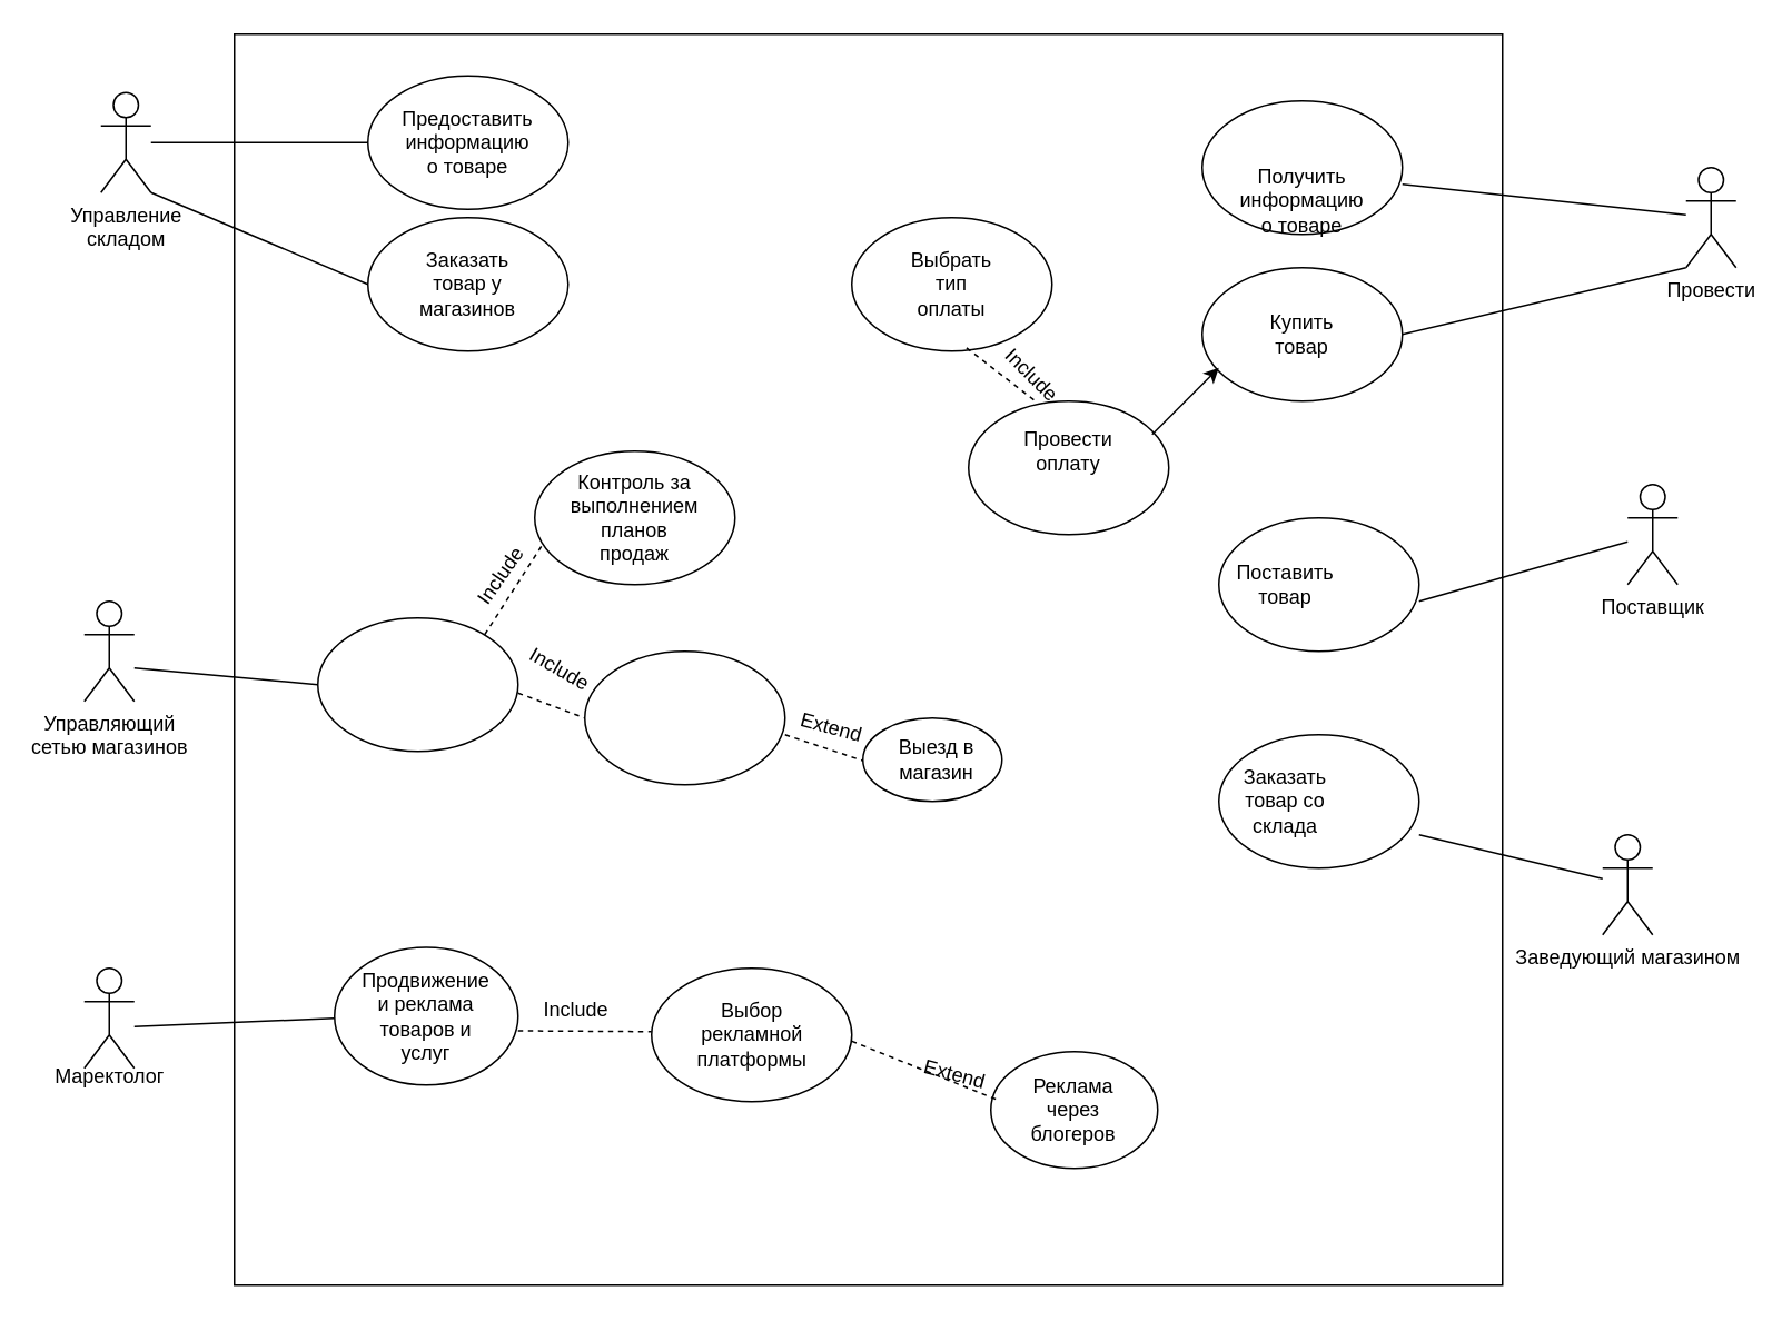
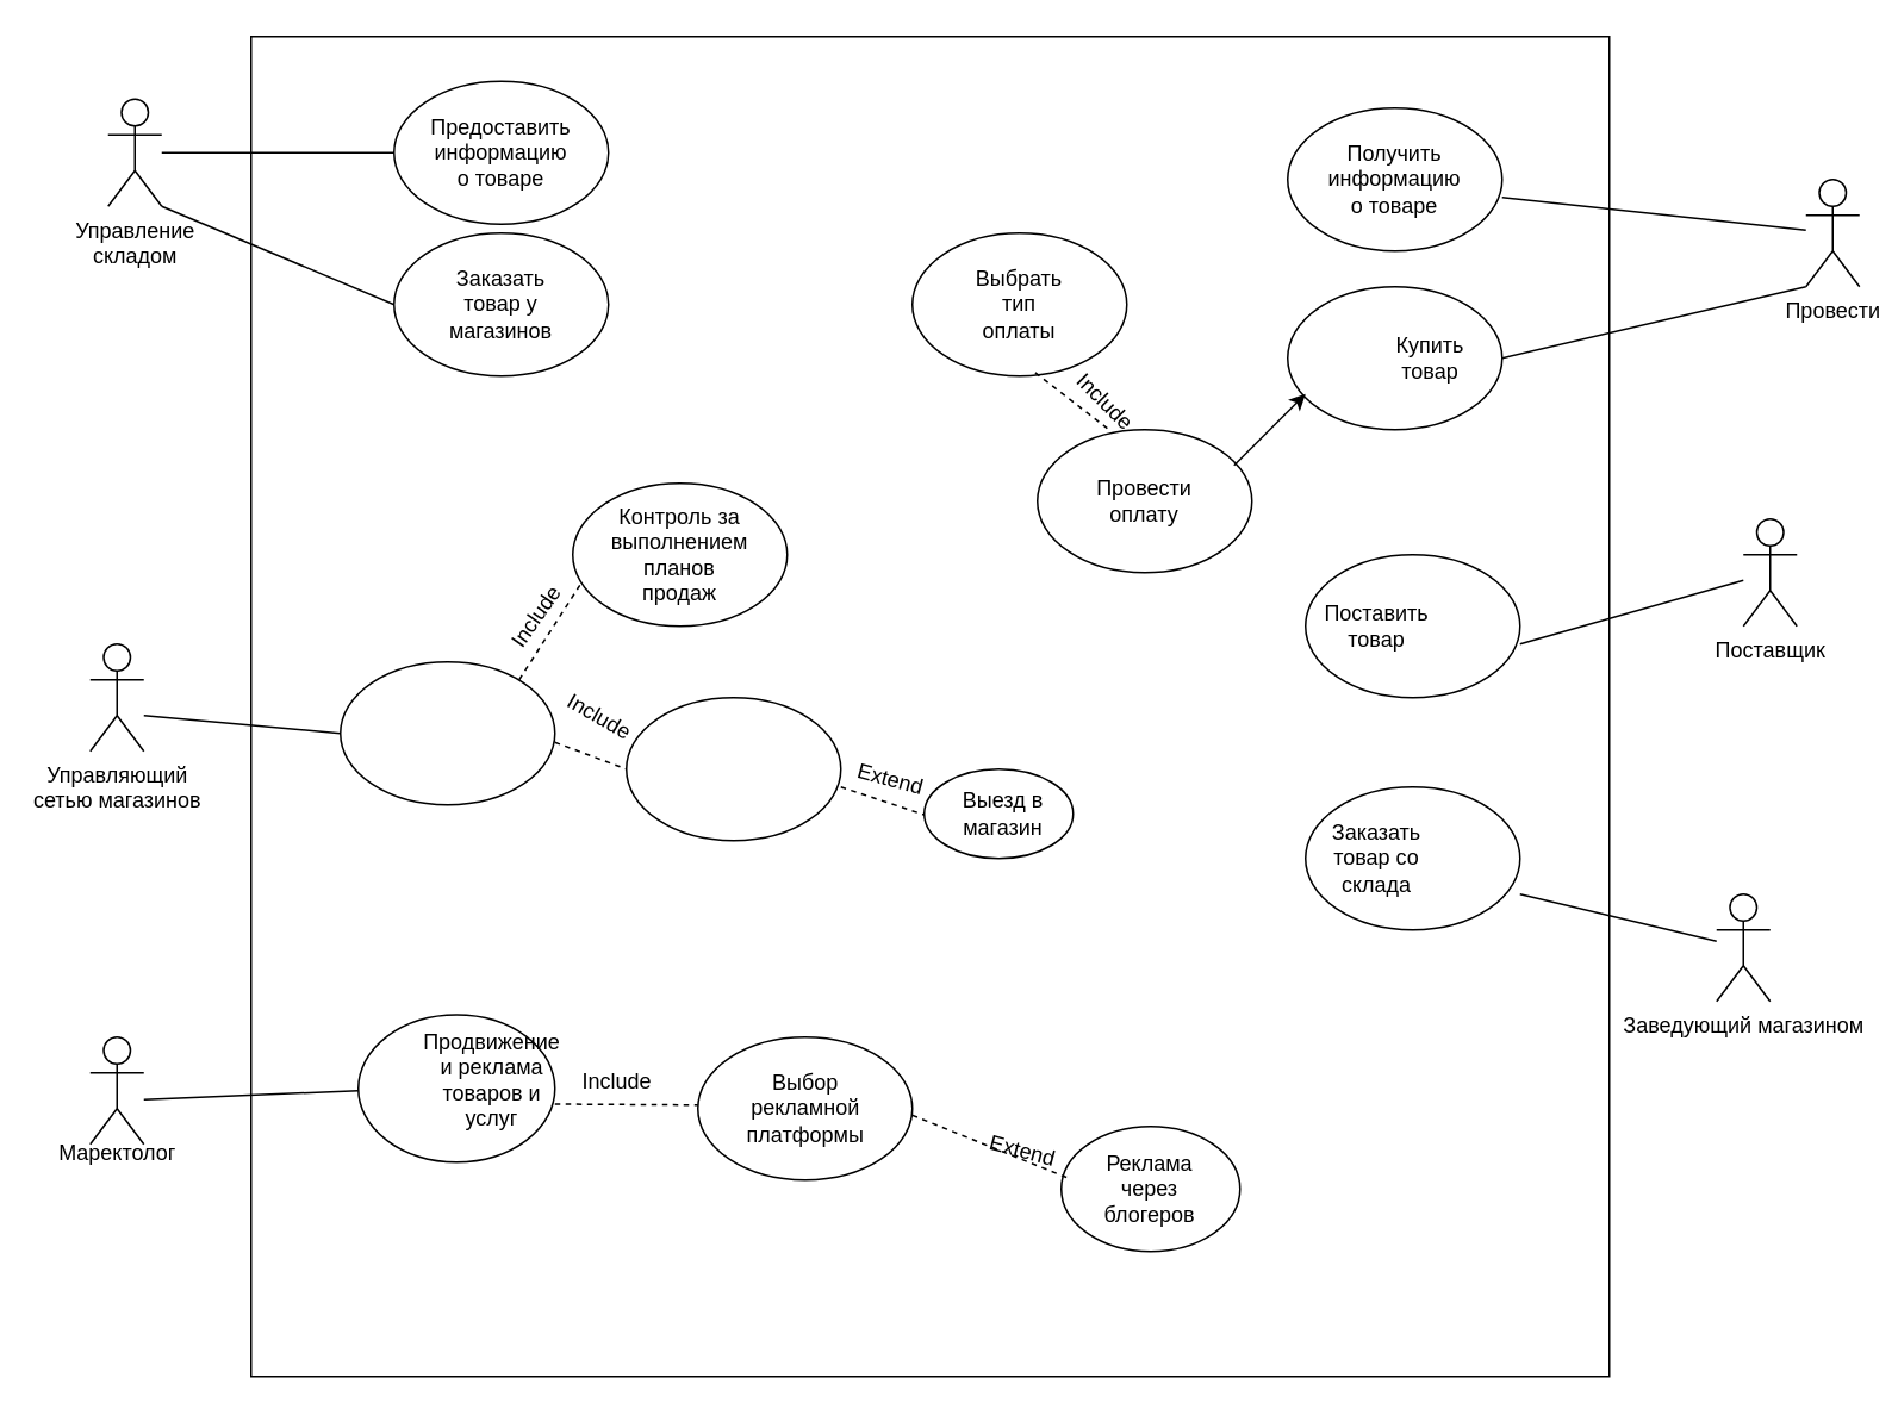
- <mxCell id="5" value="Получить информацию о товаре" style="text;html=1;strokeColor=none;fillColor=none;align=center;verticalAlign=middle;whiteSpace=wrap;rounded=0;" vertex="1" parent="1"><mxGeometry x="750" y="105" width="60" height="30" as="geometry" /></mxCell>
+ <mxCell id="5" value="Получить информацию о товаре" style="text;html=1;strokeColor=none;fillColor=none;align=center;verticalAlign=middle;whiteSpace=wrap;rounded=0;" vertex="1" parent="1"><mxGeometry x="750" y="85" width="60" height="30" as="geometry" /></mxCell>
- <mxCell id="11" value="Купить товар" style="text;html=1;strokeColor=none;fillColor=none;align=center;verticalAlign=middle;whiteSpace=wrap;rounded=0;" vertex="1" parent="9"><mxGeometry x="30" y="25" width="60" height="30" as="geometry" /></mxCell>
+ <mxCell id="11" value="Купить товар" style="text;html=1;strokeColor=none;fillColor=none;align=center;verticalAlign=middle;whiteSpace=wrap;rounded=0;" vertex="1" parent="9"><mxGeometry x="50" y="25" width="60" height="30" as="geometry" /></mxCell>
- <mxCell id="16" value="Провести оплату" style="text;html=1;strokeColor=none;fillColor=none;align=center;verticalAlign=middle;whiteSpace=wrap;rounded=0;" vertex="1" parent="1"><mxGeometry x="610" y="255" width="60" height="30" as="geometry" /></mxCell>
+ <mxCell id="16" value="Провести оплату" style="text;html=1;strokeColor=none;fillColor=none;align=center;verticalAlign=middle;whiteSpace=wrap;rounded=0;" vertex="1" parent="1"><mxGeometry x="610" y="265" width="60" height="30" as="geometry" /></mxCell>
- <mxCell id="48" value="Продвижение и реклама товаров и услуг" style="text;html=1;strokeColor=none;fillColor=none;align=center;verticalAlign=middle;whiteSpace=wrap;rounded=0;" vertex="1" parent="1"><mxGeometry x="225" y="593.75" width="60" height="30" as="geometry" /></mxCell>
+ <mxCell id="48" value="Продвижение и реклама товаров и услуг" style="text;html=1;strokeColor=none;fillColor=none;align=center;verticalAlign=middle;whiteSpace=wrap;rounded=0;" vertex="1" parent="1"><mxGeometry x="245" y="588.75" width="60" height="30" as="geometry" /></mxCell>
